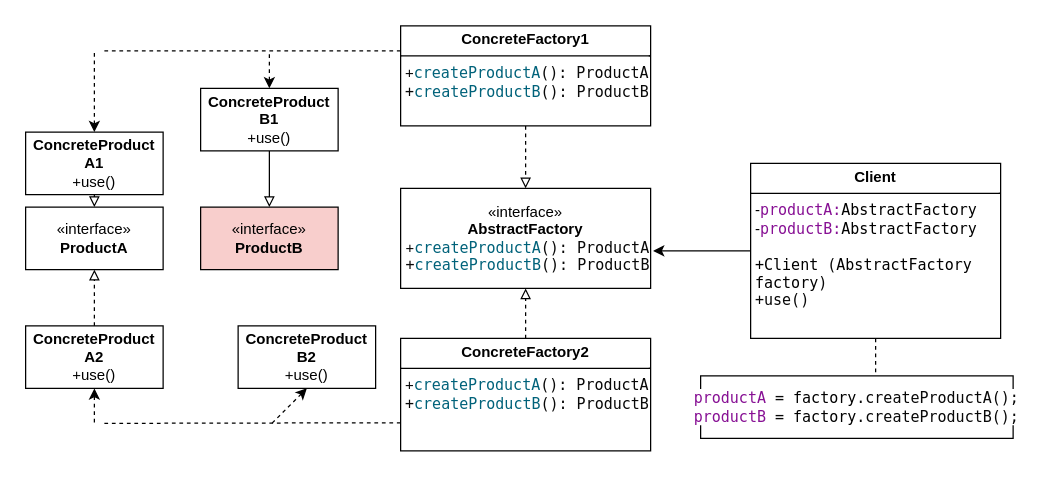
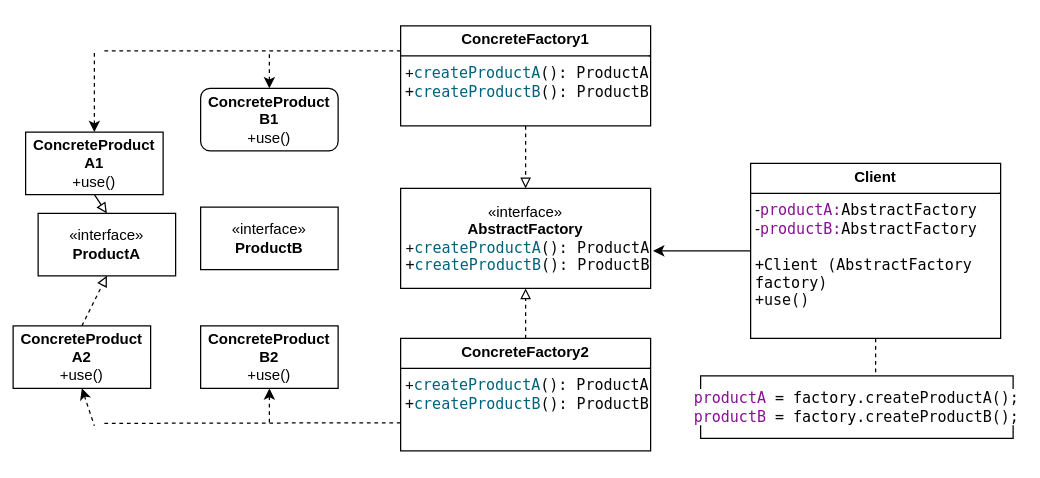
- <mxCell id="18" value="&lt;b&gt;ConcreteProduct B1&lt;/b&gt;&lt;div&gt;+use()&lt;/div&gt;" style="html=1;whiteSpace=wrap;" vertex="1" parent="1"><mxGeometry x="160" y="70" width="110" height="50" as="geometry" /></mxCell>
+ <mxCell id="18" value="&lt;b&gt;ConcreteProduct B1&lt;/b&gt;&lt;div&gt;+use()&lt;/div&gt;" style="html=1;whiteSpace=wrap;rounded=1;" vertex="1" parent="1"><mxGeometry x="160" y="70" width="110" height="50" as="geometry" /></mxCell>
- <mxCell id="16" value="" style="edgeStyle=none;rounded=0;orthogonalLoop=1;jettySize=auto;html=1;endArrow=block;endFill=0;" edge="1" parent="1" source="18" target="20"><mxGeometry relative="1" as="geometry" /></mxCell>
- <mxCell id="19" value="«interface»&lt;br&gt;&lt;b&gt;ProductA&lt;/b&gt;" style="html=1;whiteSpace=wrap;" vertex="1" parent="1"><mxGeometry x="20" y="165" width="110" height="50" as="geometry" /></mxCell>
+ <mxCell id="19" value="«interface»&lt;br&gt;&lt;b&gt;ProductA&lt;/b&gt;" style="html=1;whiteSpace=wrap;" vertex="1" parent="1"><mxGeometry x="30" y="170" width="110" height="50" as="geometry" /></mxCell>
- <mxCell id="20" value="«interface»&lt;br&gt;&lt;b&gt;ProductB&lt;/b&gt;" style="html=1;whiteSpace=wrap;fillColor=#f8cecc;" vertex="1" parent="1"><mxGeometry x="160" y="165" width="110" height="50" as="geometry" /></mxCell>
+ <mxCell id="20" value="«interface»&lt;br&gt;&lt;b&gt;ProductB&lt;/b&gt;" style="html=1;whiteSpace=wrap;" vertex="1" parent="1"><mxGeometry x="160" y="165" width="110" height="50" as="geometry" /></mxCell>
- <mxCell id="23" value="&lt;b&gt;ConcreteProduct A2&lt;/b&gt;&lt;div&gt;+use()&lt;b&gt;&lt;br&gt;&lt;/b&gt;&lt;/div&gt;" style="html=1;whiteSpace=wrap;" vertex="1" parent="1"><mxGeometry x="20" y="260" width="110" height="50" as="geometry" /></mxCell>
+ <mxCell id="23" value="&lt;b&gt;ConcreteProduct A2&lt;/b&gt;&lt;div&gt;+use()&lt;b&gt;&lt;br&gt;&lt;/b&gt;&lt;/div&gt;" style="html=1;whiteSpace=wrap;" vertex="1" parent="1"><mxGeometry x="10" y="260" width="110" height="50" as="geometry" /></mxCell>
- <mxCell id="25" value="&lt;b&gt;ConcreteProduct B2&lt;/b&gt;&lt;div&gt;+use()&lt;b&gt;&lt;br&gt;&lt;/b&gt;&lt;/div&gt;" style="html=1;whiteSpace=wrap;" vertex="1" parent="1"><mxGeometry x="190" y="260" width="110" height="50" as="geometry" /></mxCell>
+ <mxCell id="25" value="&lt;b&gt;ConcreteProduct B2&lt;/b&gt;&lt;div&gt;+use()&lt;b&gt;&lt;br&gt;&lt;/b&gt;&lt;/div&gt;" style="html=1;whiteSpace=wrap;" vertex="1" parent="1"><mxGeometry x="160" y="260" width="110" height="50" as="geometry" /></mxCell>
